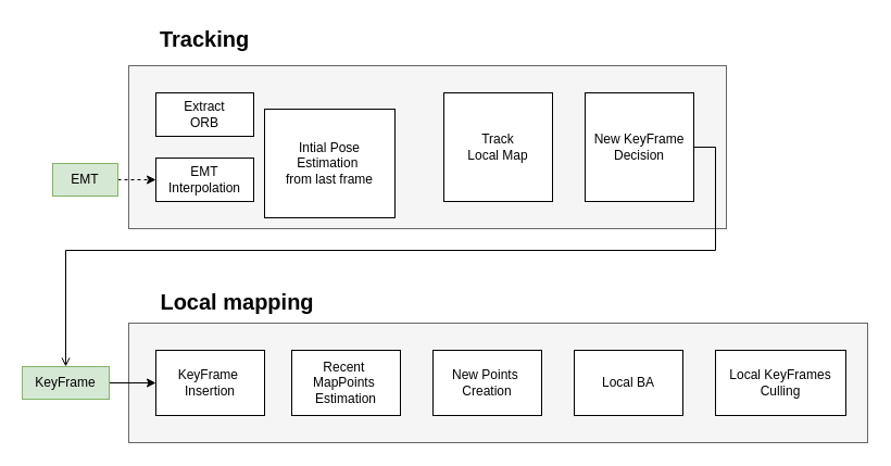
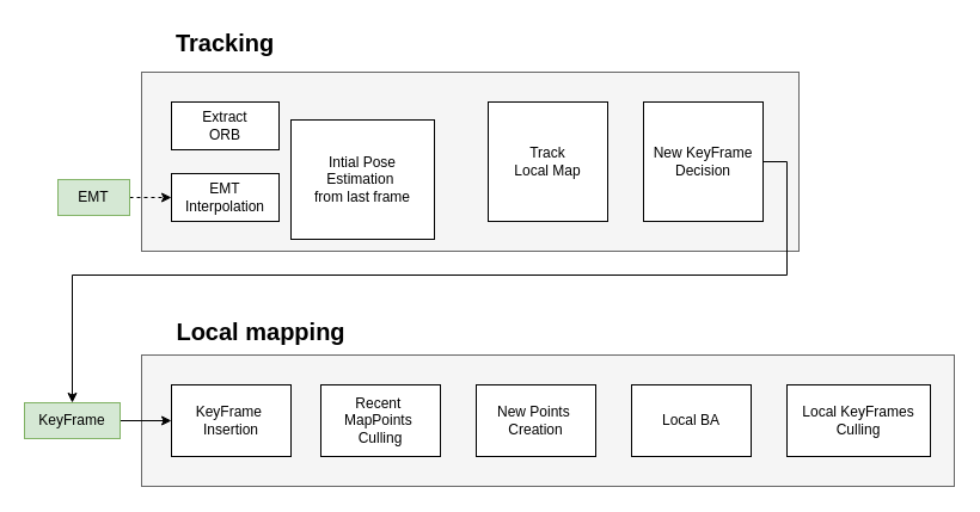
- <mxCell id="9" style="edgeStyle=orthogonalEdgeStyle;rounded=0;orthogonalLoop=1;jettySize=auto;html=1;exitX=1;exitY=0.5;exitDx=0;exitDy=0;entryX=0.5;entryY=0;entryDx=0;entryDy=0;endArrow=open;" edge="1" parent="1" source="10" target="15"><mxGeometry relative="1" as="geometry"><Array as="points"><mxPoint x="658" y="135" /><mxPoint x="658" y="230" /><mxPoint x="60" y="230" /></Array></mxGeometry></mxCell>
+ <mxCell id="9" style="edgeStyle=orthogonalEdgeStyle;rounded=0;orthogonalLoop=1;jettySize=auto;html=1;exitX=1;exitY=0.5;exitDx=0;exitDy=0;entryX=0.5;entryY=0;entryDx=0;entryDy=0;" edge="1" parent="1" source="10" target="15"><mxGeometry relative="1" as="geometry"><Array as="points"><mxPoint x="658" y="135" /><mxPoint x="658" y="230" /><mxPoint x="60" y="230" /></Array></mxGeometry></mxCell>
- <mxCell id="17" value="Recent&amp;nbsp;&lt;br&gt;MapPoints&amp;nbsp;&lt;br&gt;Estimation" style="rounded=0;whiteSpace=wrap;html=1;" vertex="1" parent="1"><mxGeometry x="268" y="322" width="100" height="60" as="geometry" /></mxCell>
+ <mxCell id="17" value="Recent&amp;nbsp;&lt;br&gt;MapPoints&amp;nbsp;&lt;br&gt;Culling" style="rounded=0;whiteSpace=wrap;html=1;" vertex="1" parent="1"><mxGeometry x="268" y="322" width="100" height="60" as="geometry" /></mxCell>
